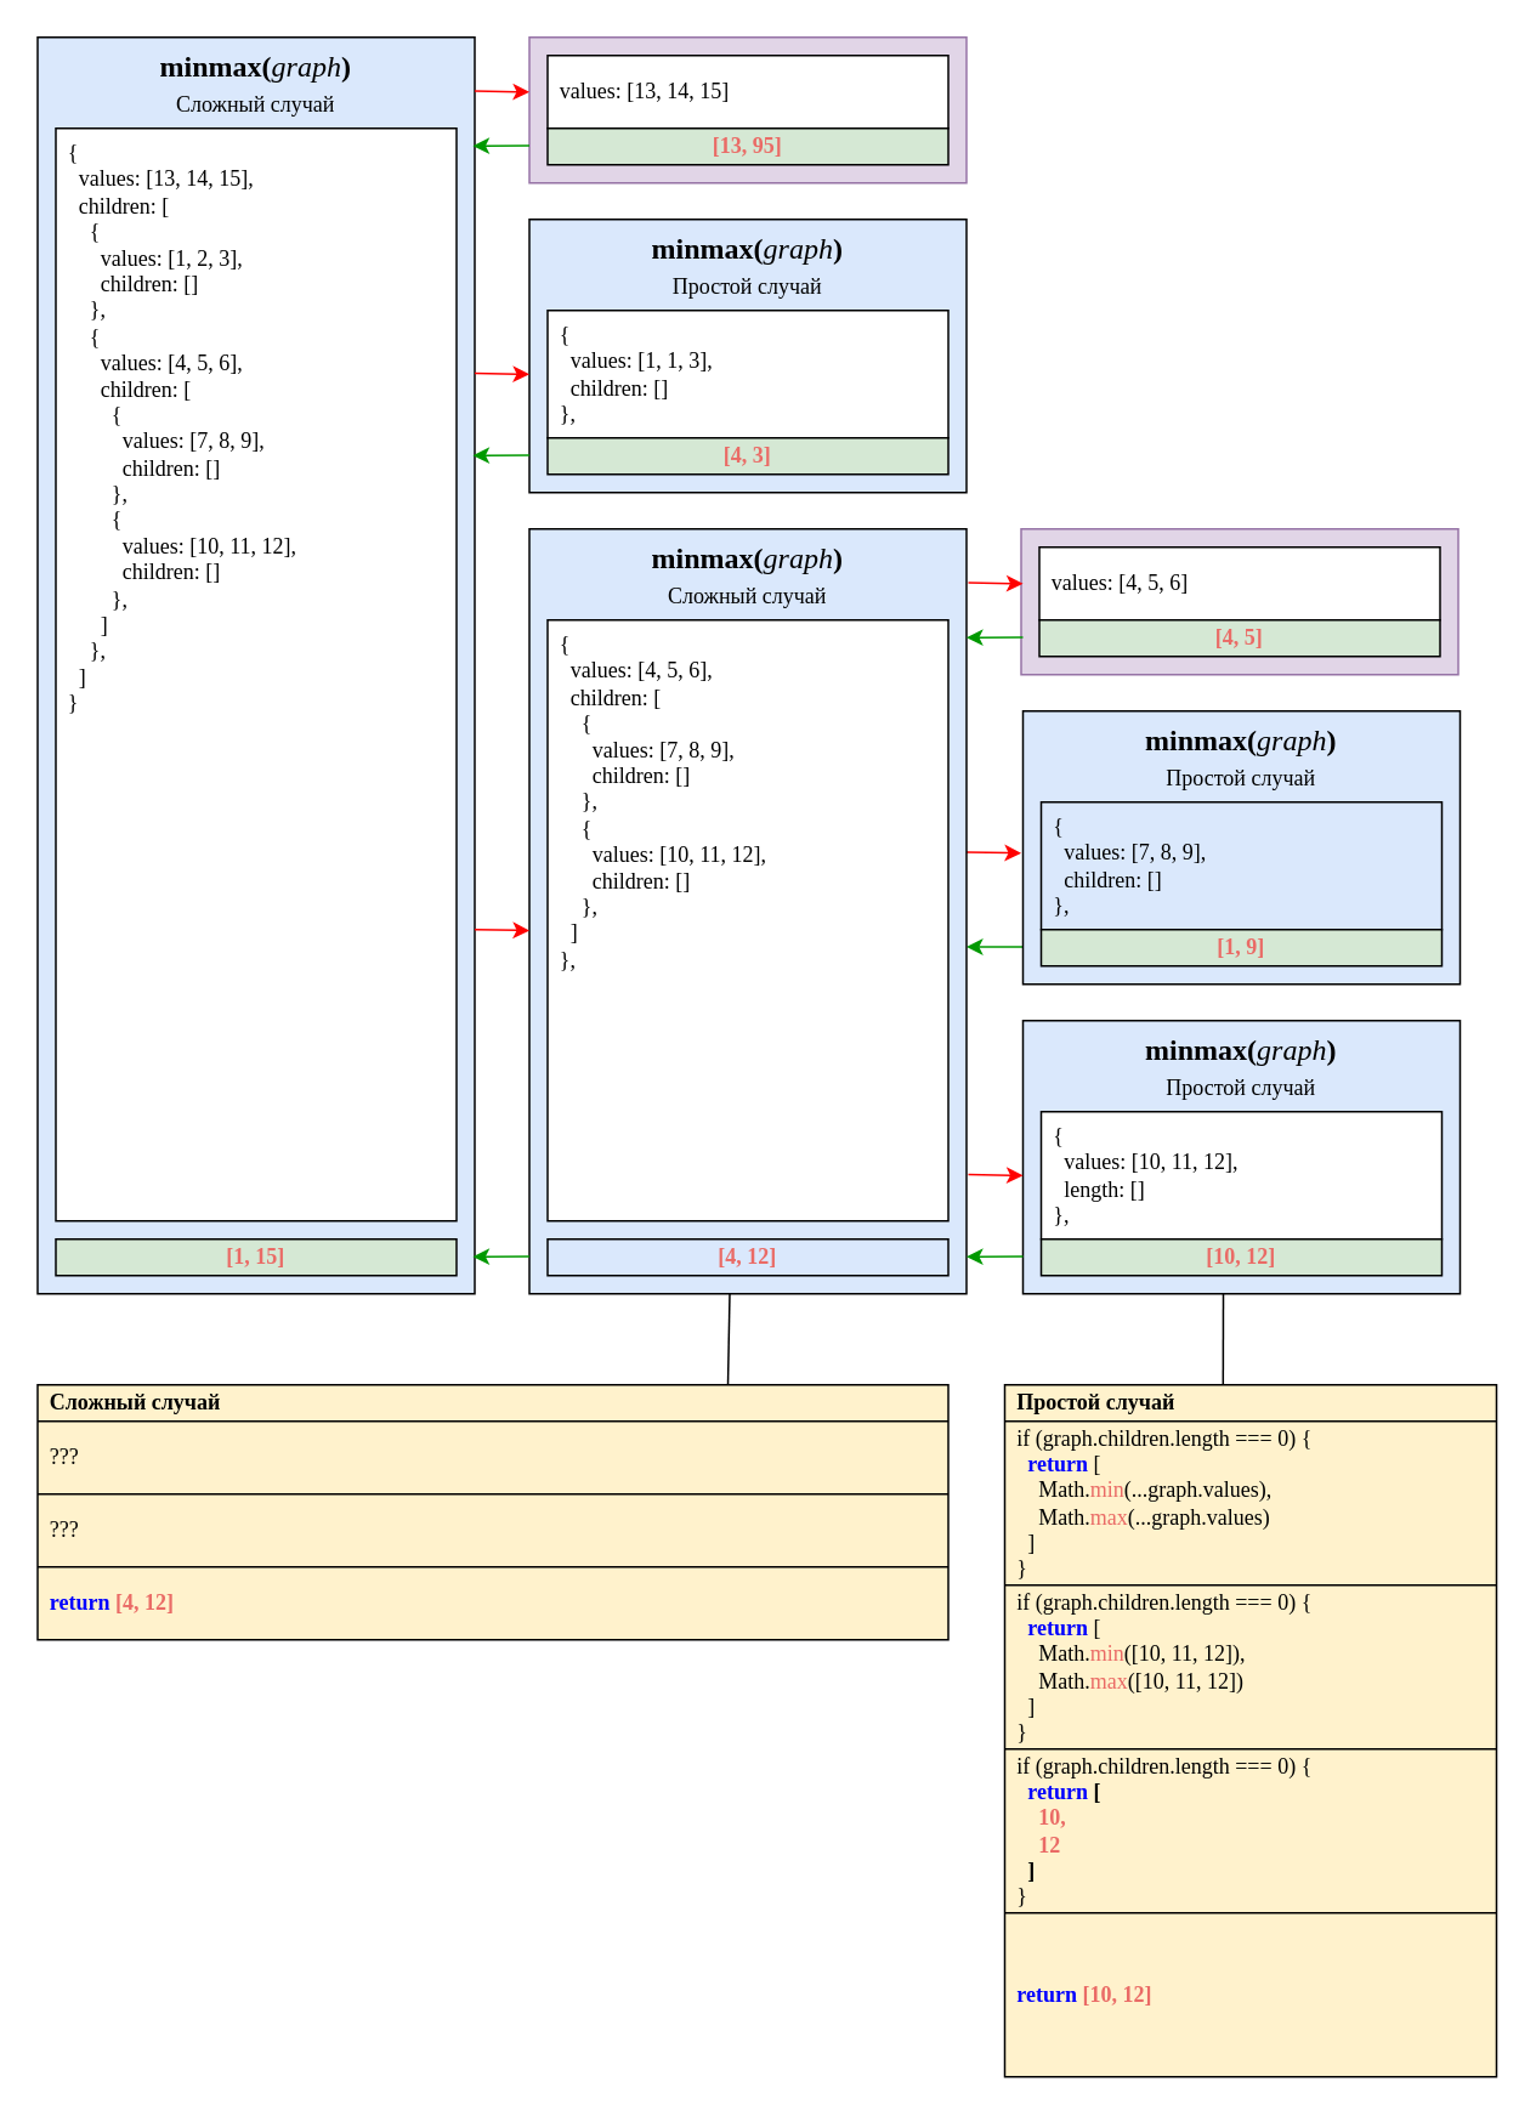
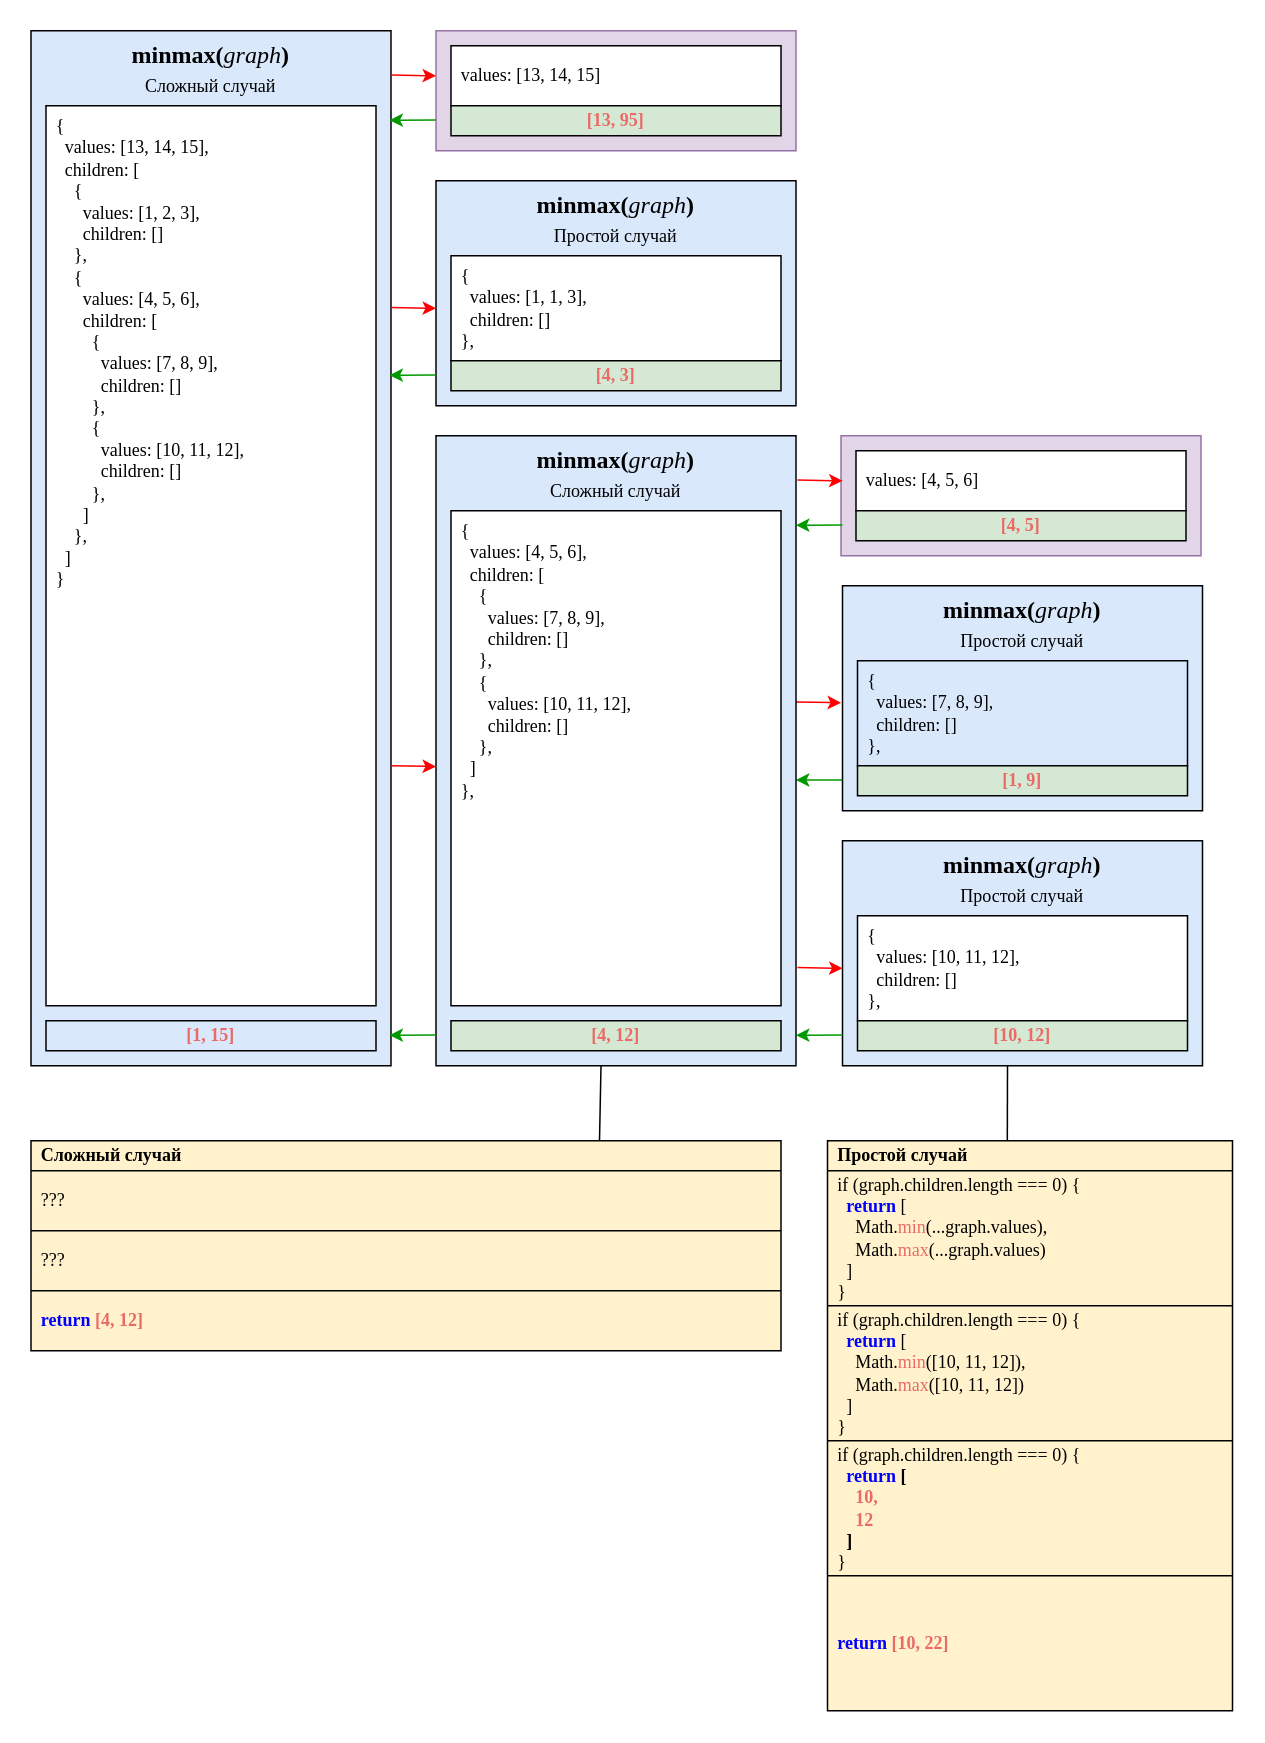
- <mxCell id="28" value="&lt;div&gt;{&lt;/div&gt;&lt;div&gt;&amp;nbsp; values: [10, 11, 12],&lt;/div&gt;&lt;div&gt;&amp;nbsp; length: []&lt;/div&gt;&lt;div&gt;},&lt;/div&gt;" style="rounded=0;whiteSpace=wrap;html=1;shadow=0;fontFamily=Consolas;align=left;spacingLeft=5;spacingRight=5;verticalAlign=top;" parent="1" vertex="1"><mxGeometry x="571" y="610" width="220" height="70" as="geometry" /></mxCell>
+ <mxCell id="28" value="&lt;div&gt;{&lt;/div&gt;&lt;div&gt;&amp;nbsp; values: [10, 11, 12],&lt;/div&gt;&lt;div&gt;&amp;nbsp; children: []&lt;/div&gt;&lt;div&gt;},&lt;/div&gt;" style="rounded=0;whiteSpace=wrap;html=1;shadow=0;fontFamily=Consolas;align=left;spacingLeft=5;spacingRight=5;verticalAlign=top;" parent="1" vertex="1"><mxGeometry x="571" y="610" width="220" height="70" as="geometry" /></mxCell>
- <mxCell id="43" value="&lt;span style=&quot;color: rgb(234 , 107 , 102) ; font-family: &amp;#34;consolas&amp;#34; ; text-align: left&quot;&gt;[1, 15]&lt;/span&gt;" style="rounded=0;whiteSpace=wrap;html=1;shadow=0;fontFamily=Consolas;strokeColor=#000000;align=center;spacingLeft=5;spacingRight=5;verticalAlign=middle;fillColor=#d5e8d4;fontStyle=1" parent="1" vertex="1"><mxGeometry x="30" y="680" width="220" height="20" as="geometry" /></mxCell>
+ <mxCell id="43" value="&lt;span style=&quot;color: rgb(234 , 107 , 102) ; font-family: &amp;#34;consolas&amp;#34; ; text-align: left&quot;&gt;[1, 15]&lt;/span&gt;" style="rounded=0;whiteSpace=wrap;html=1;shadow=0;fontFamily=Consolas;strokeColor=#000000;align=center;spacingLeft=5;spacingRight=5;verticalAlign=middle;fillColor=#dae8fc;fontStyle=1;" parent="1" vertex="1"><mxGeometry x="30" y="680" width="220" height="20" as="geometry" /></mxCell>
- <mxCell id="40" value="&lt;span style=&quot;color: rgb(234 , 107 , 102) ; font-family: &amp;#34;consolas&amp;#34; ; text-align: left&quot;&gt;[4, 12]&lt;/span&gt;" style="rounded=0;whiteSpace=wrap;html=1;shadow=0;fontFamily=Consolas;strokeColor=#000000;align=center;spacingLeft=5;spacingRight=5;verticalAlign=middle;fillColor=#dae8fc;fontStyle=1;" parent="1" vertex="1"><mxGeometry x="300" y="680" width="220" height="20" as="geometry" /></mxCell>
+ <mxCell id="40" value="&lt;span style=&quot;color: rgb(234 , 107 , 102) ; font-family: &amp;#34;consolas&amp;#34; ; text-align: left&quot;&gt;[4, 12]&lt;/span&gt;" style="rounded=0;whiteSpace=wrap;html=1;shadow=0;fontFamily=Consolas;strokeColor=#000000;align=center;spacingLeft=5;spacingRight=5;verticalAlign=middle;fillColor=#d5e8d4;fontStyle=1" parent="1" vertex="1"><mxGeometry x="300" y="680" width="220" height="20" as="geometry" /></mxCell>
- <mxCell id="12" value="&lt;span style=&quot;font-weight: 700 ; color: rgb(0 , 0 , 0) ; font-family: &amp;#34;consolas&amp;#34;&quot;&gt;&lt;font color=&quot;#0000ff&quot;&gt;return&lt;/font&gt;&lt;/span&gt;&lt;font color=&quot;#000000&quot; face=&quot;consolas&quot; style=&quot;font-weight: 700&quot;&gt;&amp;nbsp;&lt;/font&gt;&lt;font face=&quot;consolas&quot; style=&quot;font-weight: 700&quot;&gt;[10, 12]&lt;/font&gt;" style="shape=partialRectangle;html=1;whiteSpace=wrap;connectable=0;overflow=hidden;fillColor=none;top=0;left=0;bottom=0;right=0;pointerEvents=1;fontColor=#EA6B66;align=left;spacingBottom=0;spacingLeft=5;spacingRight=5;" vertex="1" parent="11"><mxGeometry width="270" height="90" as="geometry"><mxRectangle width="270" height="90" as="alternateBounds" /></mxGeometry></mxCell>
+ <mxCell id="12" value="&lt;span style=&quot;font-weight: 700 ; color: rgb(0 , 0 , 0) ; font-family: &amp;#34;consolas&amp;#34;&quot;&gt;&lt;font color=&quot;#0000ff&quot;&gt;return&lt;/font&gt;&lt;/span&gt;&lt;font color=&quot;#000000&quot; face=&quot;consolas&quot; style=&quot;font-weight: 700&quot;&gt;&amp;nbsp;&lt;/font&gt;&lt;font face=&quot;consolas&quot; style=&quot;font-weight: 700&quot;&gt;[10, 22]&lt;/font&gt;" style="shape=partialRectangle;html=1;whiteSpace=wrap;connectable=0;overflow=hidden;fillColor=none;top=0;left=0;bottom=0;right=0;pointerEvents=1;fontColor=#EA6B66;align=left;spacingBottom=0;spacingLeft=5;spacingRight=5;" vertex="1" parent="11"><mxGeometry width="270" height="90" as="geometry"><mxRectangle width="270" height="90" as="alternateBounds" /></mxGeometry></mxCell>
